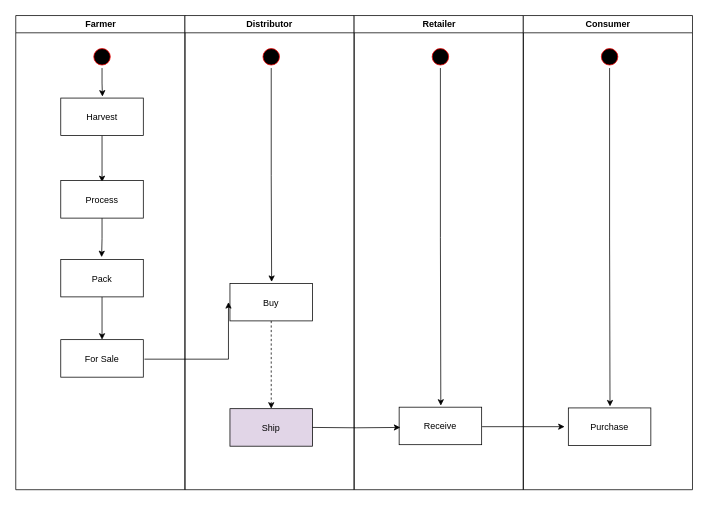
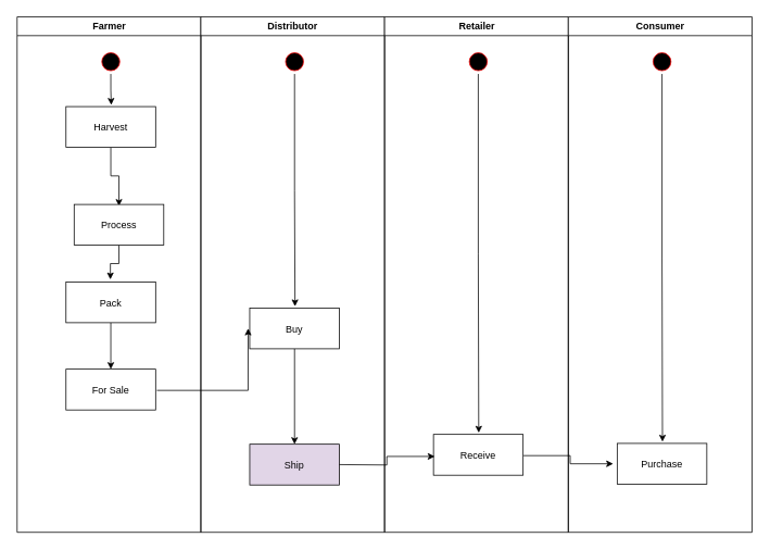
- <mxCell id="8" value="Process" style="" parent="2" vertex="1"><mxGeometry x="60" y="220" width="110" height="50" as="geometry" /></mxCell>
+ <mxCell id="8" value="Process" style="" parent="2" vertex="1"><mxGeometry x="70" y="230" width="110" height="50" as="geometry" /></mxCell>
- <mxCell id="15" style="edgeStyle=orthogonalEdgeStyle;rounded=0;orthogonalLoop=1;jettySize=auto;html=1;entryX=0.5;entryY=0;entryDx=0;entryDy=0;entryPerimeter=0;dashed=1;" edge="1" parent="12" source="16" target="17"><mxGeometry relative="1" as="geometry" /></mxCell>
+ <mxCell id="15" style="edgeStyle=orthogonalEdgeStyle;rounded=0;orthogonalLoop=1;jettySize=auto;html=1;entryX=0.5;entryY=0;entryDx=0;entryDy=0;entryPerimeter=0;" edge="1" parent="12" source="16" target="17"><mxGeometry relative="1" as="geometry" /></mxCell>
- <mxCell id="21" value="Receive" style="" vertex="1" parent="18"><mxGeometry x="60" y="522" width="110" height="50" as="geometry" /></mxCell>
+ <mxCell id="21" value="Receive" style="" vertex="1" parent="18"><mxGeometry x="60" y="512" width="110" height="50" as="geometry" /></mxCell>
